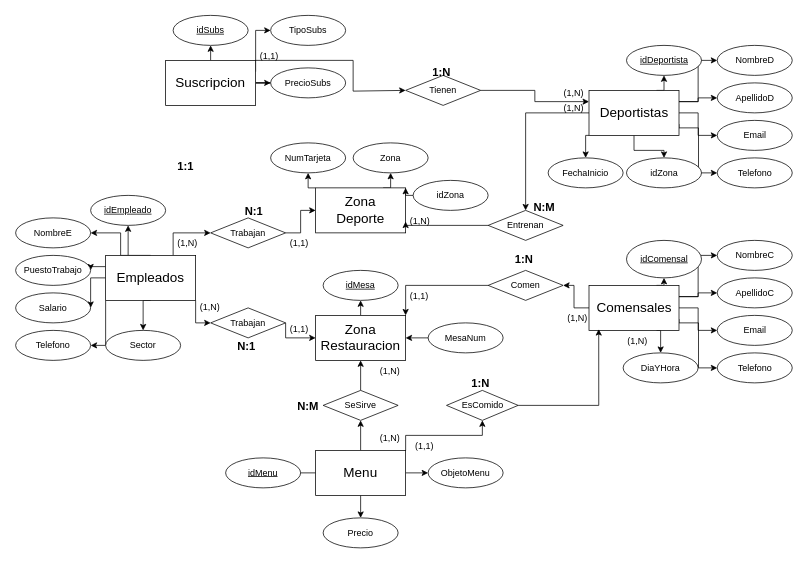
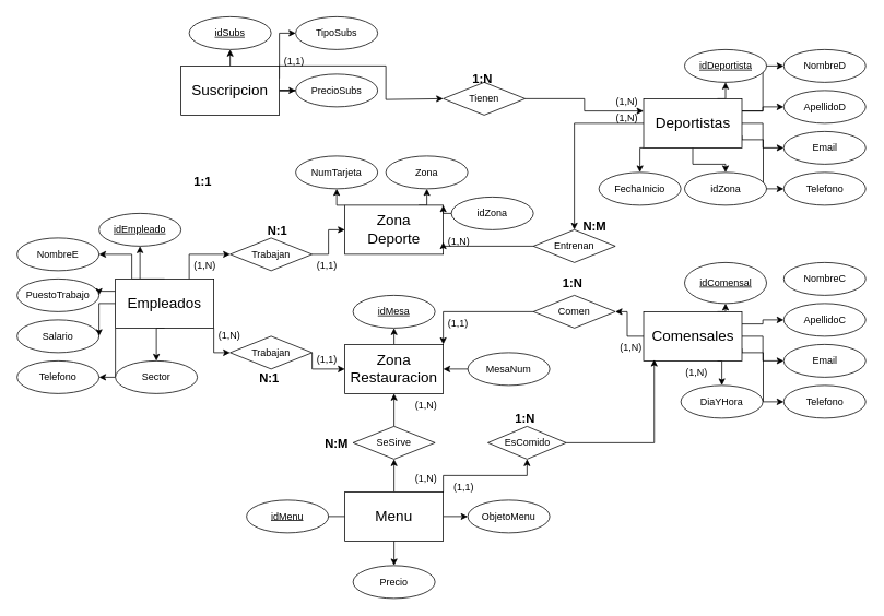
- <mxCell id="66" style="edgeStyle=orthogonalEdgeStyle;rounded=0;orthogonalLoop=1;jettySize=auto;html=1;exitX=1;exitY=0.25;exitDx=0;exitDy=0;entryX=0;entryY=0.5;entryDx=0;entryDy=0;" edge="1" parent="1" source="73" target="76"><mxGeometry relative="1" as="geometry" /></mxCell>
